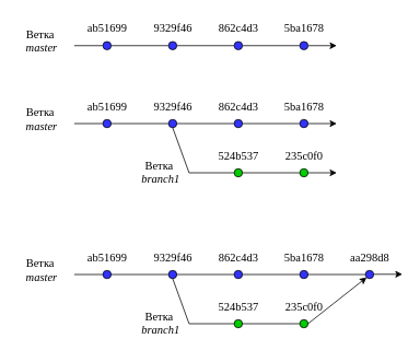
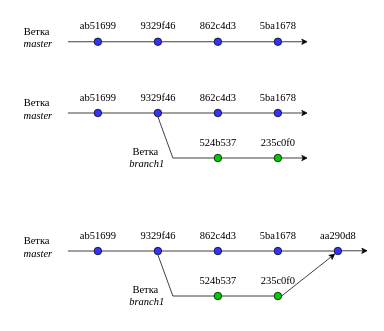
- <mxCell id="64" value="&lt;font face=&quot;Times New Roman&quot;&gt;&lt;span style=&quot;font-size: 14px;&quot;&gt;aa298d8&lt;/span&gt;&lt;/font&gt;" style="text;html=1;align=center;verticalAlign=middle;resizable=0;points=[];autosize=1;strokeColor=none;fillColor=none;" vertex="1" parent="1"><mxGeometry x="415" y="299" width="70" height="30" as="geometry" /></mxCell>
+ <mxCell id="64" value="&lt;font face=&quot;Times New Roman&quot;&gt;&lt;span style=&quot;font-size: 14px;&quot;&gt;aa290d8&lt;/span&gt;&lt;/font&gt;" style="text;html=1;align=center;verticalAlign=middle;resizable=0;points=[];autosize=1;strokeColor=none;fillColor=none;" vertex="1" parent="1"><mxGeometry x="415" y="299" width="70" height="30" as="geometry" /></mxCell>
